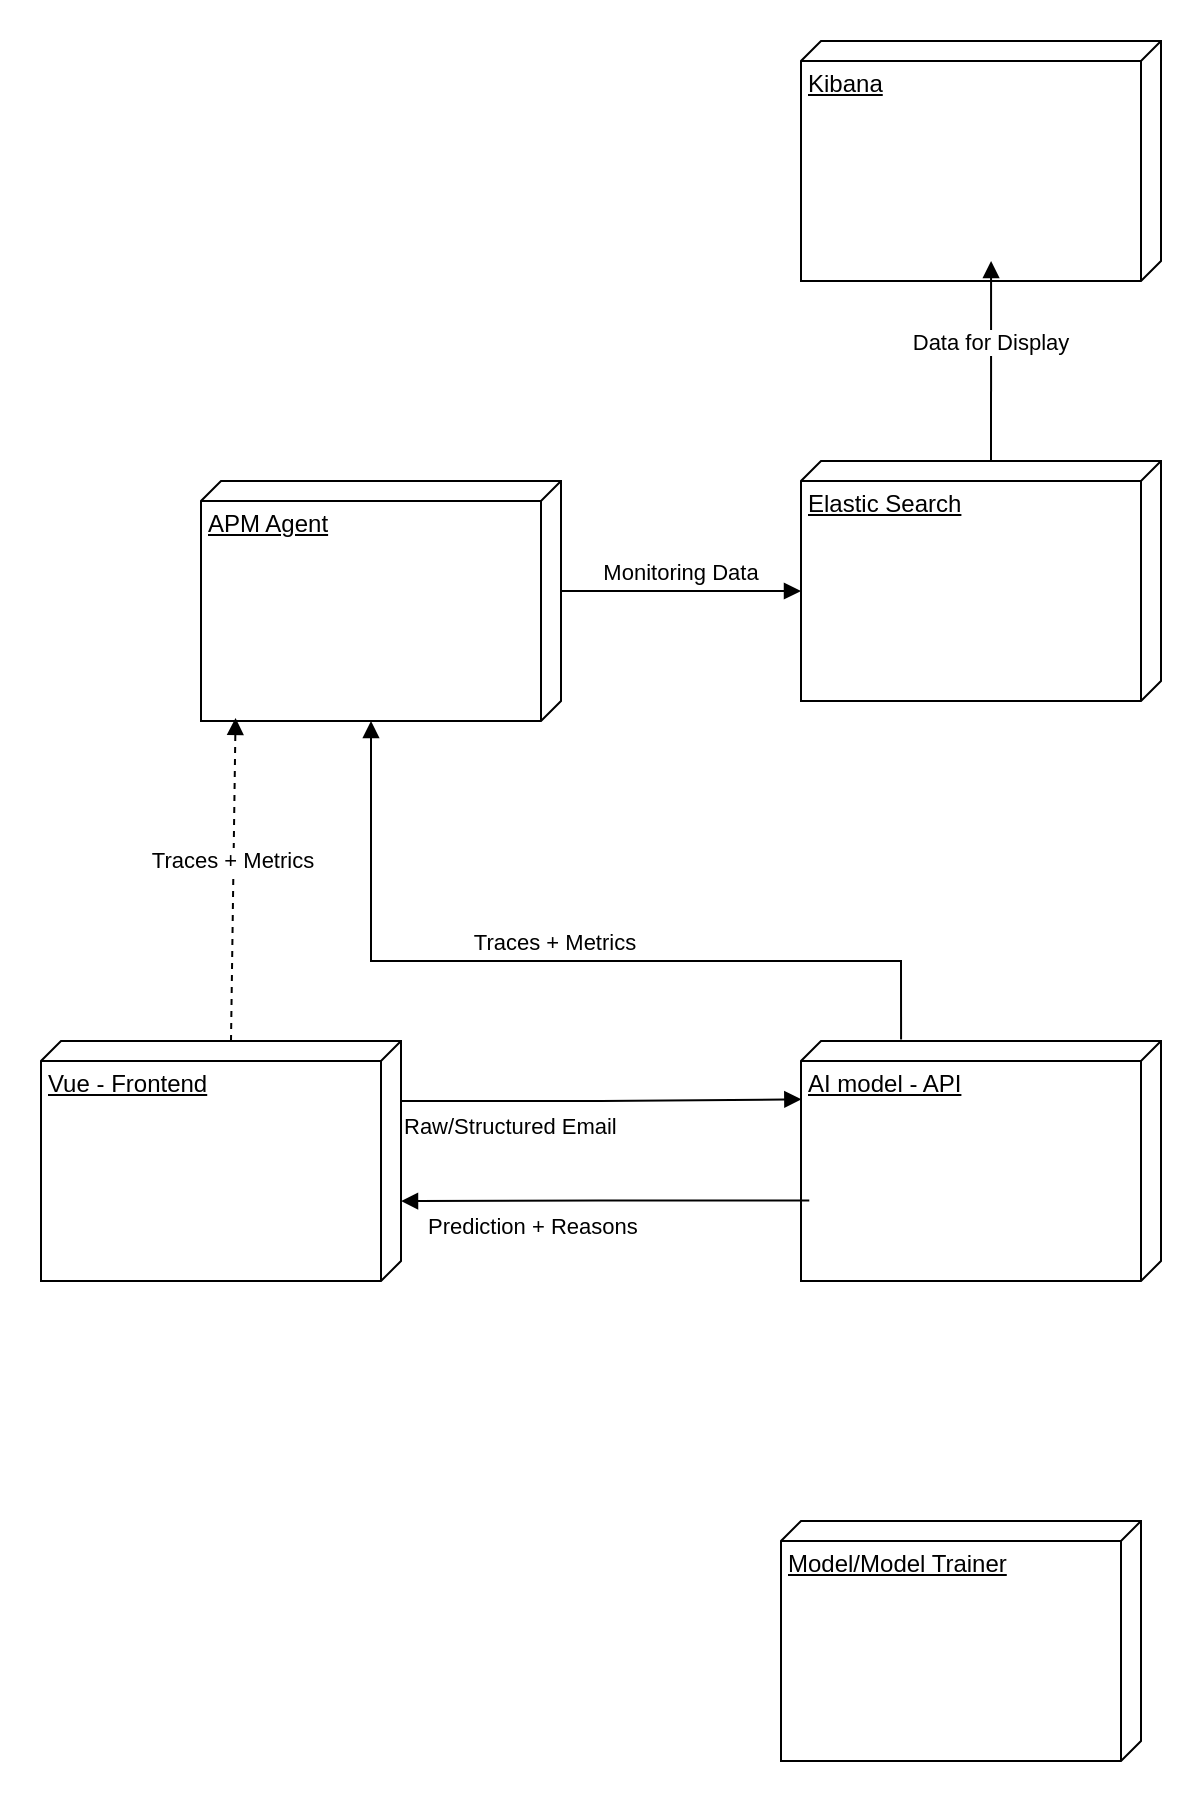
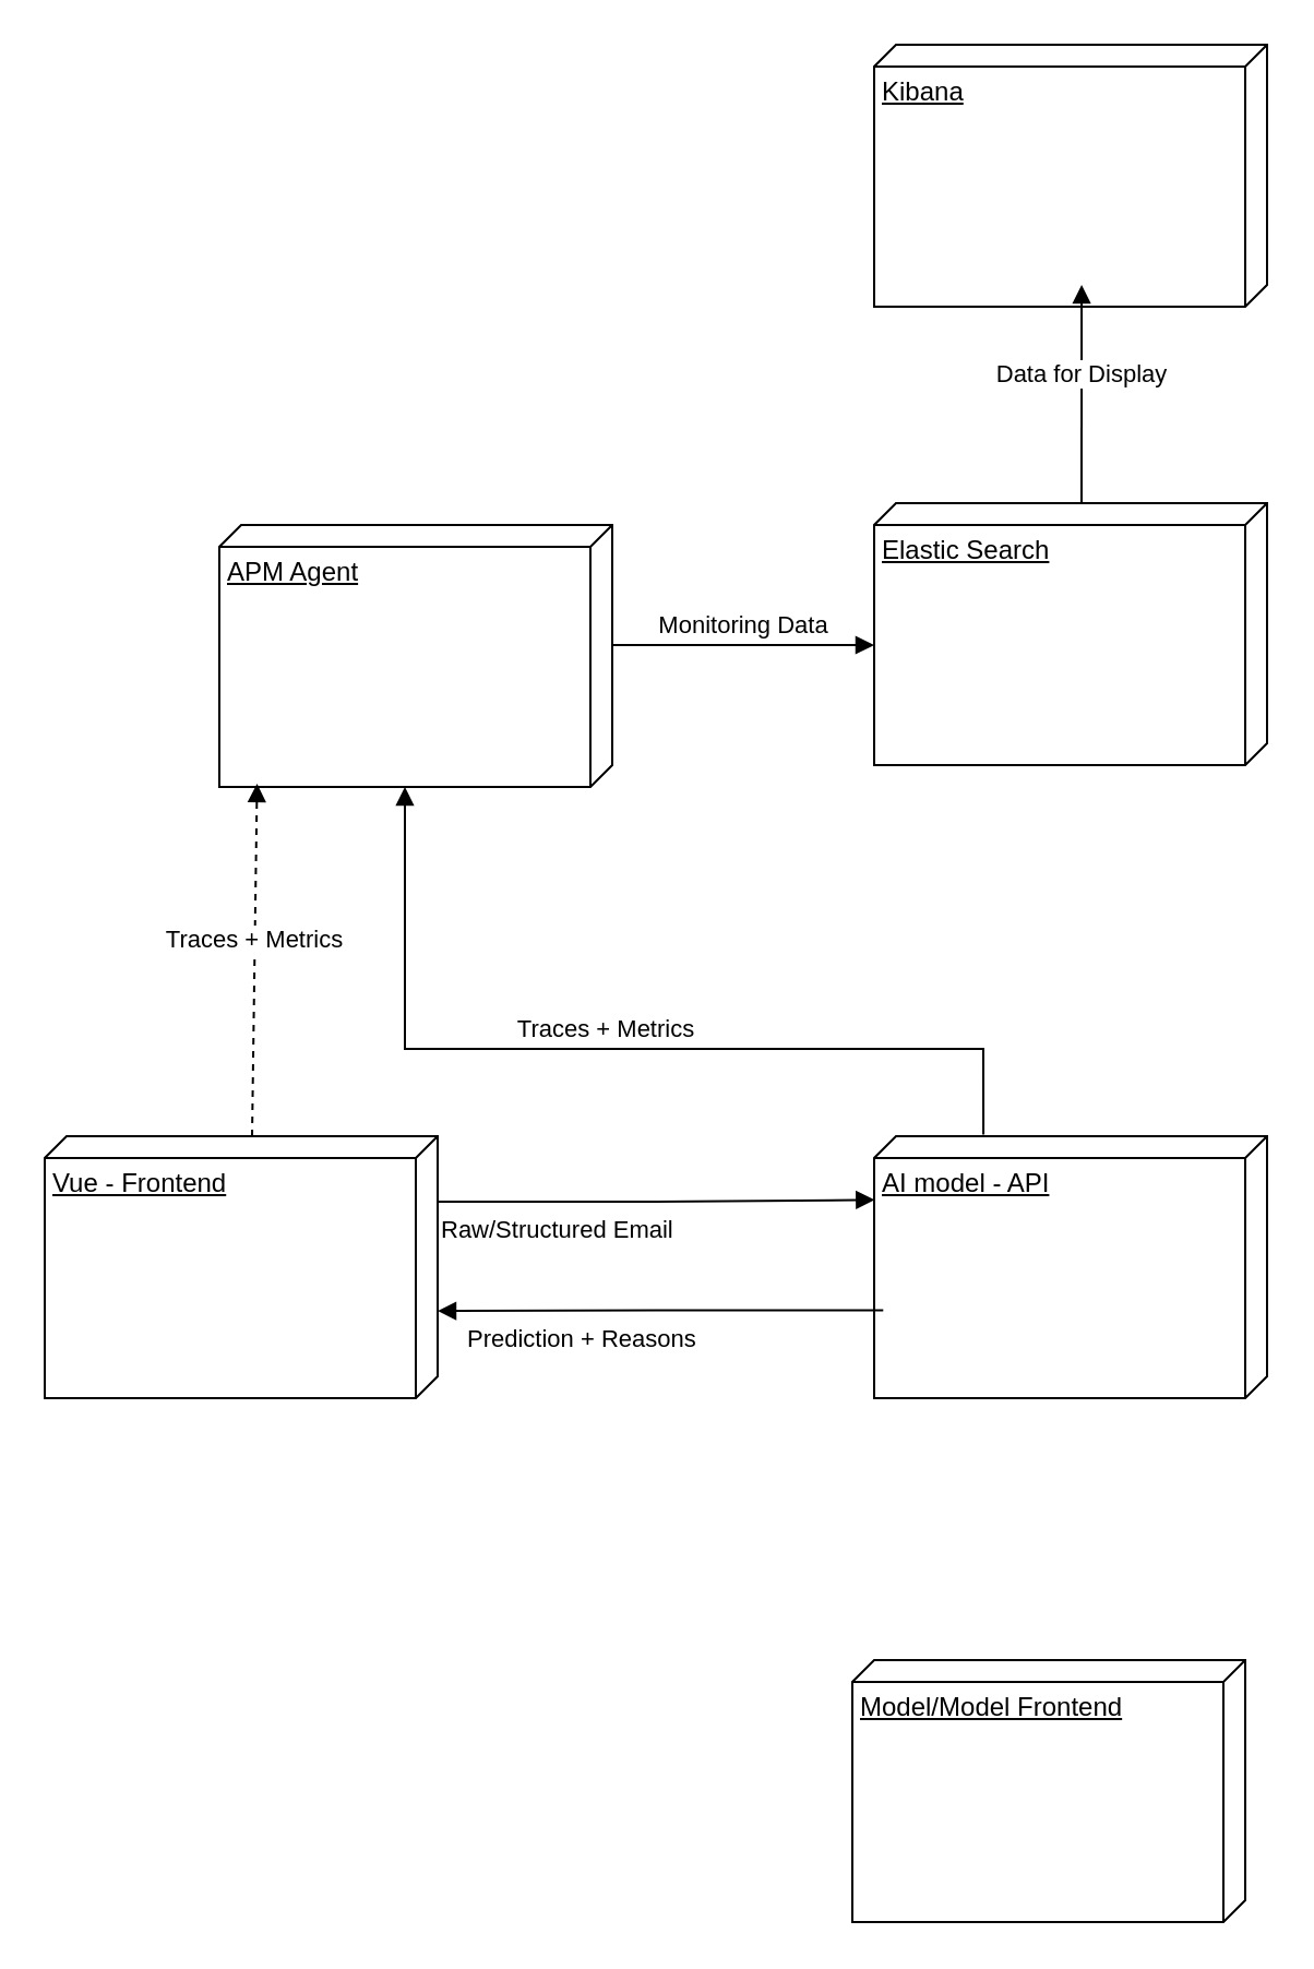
- <mxCell id="7" value="Model/Model Trainer" style="verticalAlign=top;align=left;spacingTop=8;spacingLeft=2;spacingRight=12;shape=cube;size=10;direction=south;fontStyle=4;html=1;whiteSpace=wrap;" vertex="1" parent="1"><mxGeometry x="390" y="760" width="180" height="120" as="geometry" /></mxCell>
+ <mxCell id="7" value="Model/Model Frontend" style="verticalAlign=top;align=left;spacingTop=8;spacingLeft=2;spacingRight=12;shape=cube;size=10;direction=south;fontStyle=4;html=1;whiteSpace=wrap;" vertex="1" parent="1"><mxGeometry x="390" y="760" width="180" height="120" as="geometry" /></mxCell>
